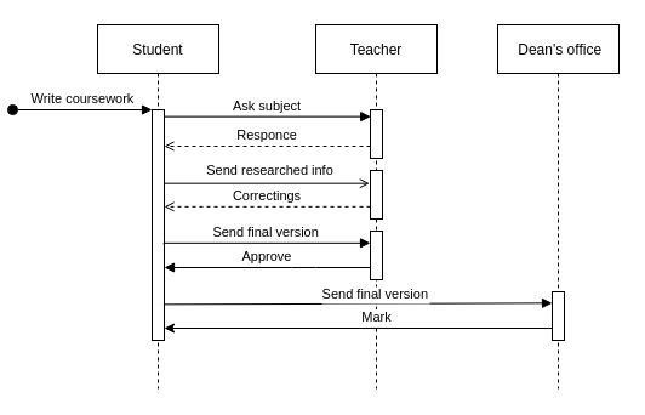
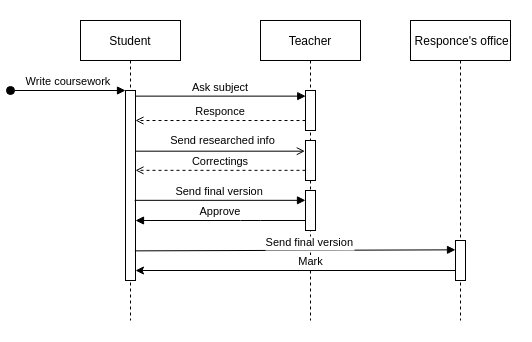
- <mxCell id="13" value=" Dean's office" style="shape=umlLifeline;perimeter=lifelinePerimeter;container=1;collapsible=0;recursiveResize=0;rounded=0;shadow=0;strokeWidth=1;" parent="1" vertex="1"><mxGeometry x="350" y="20" width="100" height="300" as="geometry" /></mxCell>
+ <mxCell id="13" value=" Responce's office" style="shape=umlLifeline;perimeter=lifelinePerimeter;container=1;collapsible=0;recursiveResize=0;rounded=0;shadow=0;strokeWidth=1;" parent="1" vertex="1"><mxGeometry x="350" y="20" width="100" height="300" as="geometry" /></mxCell>
